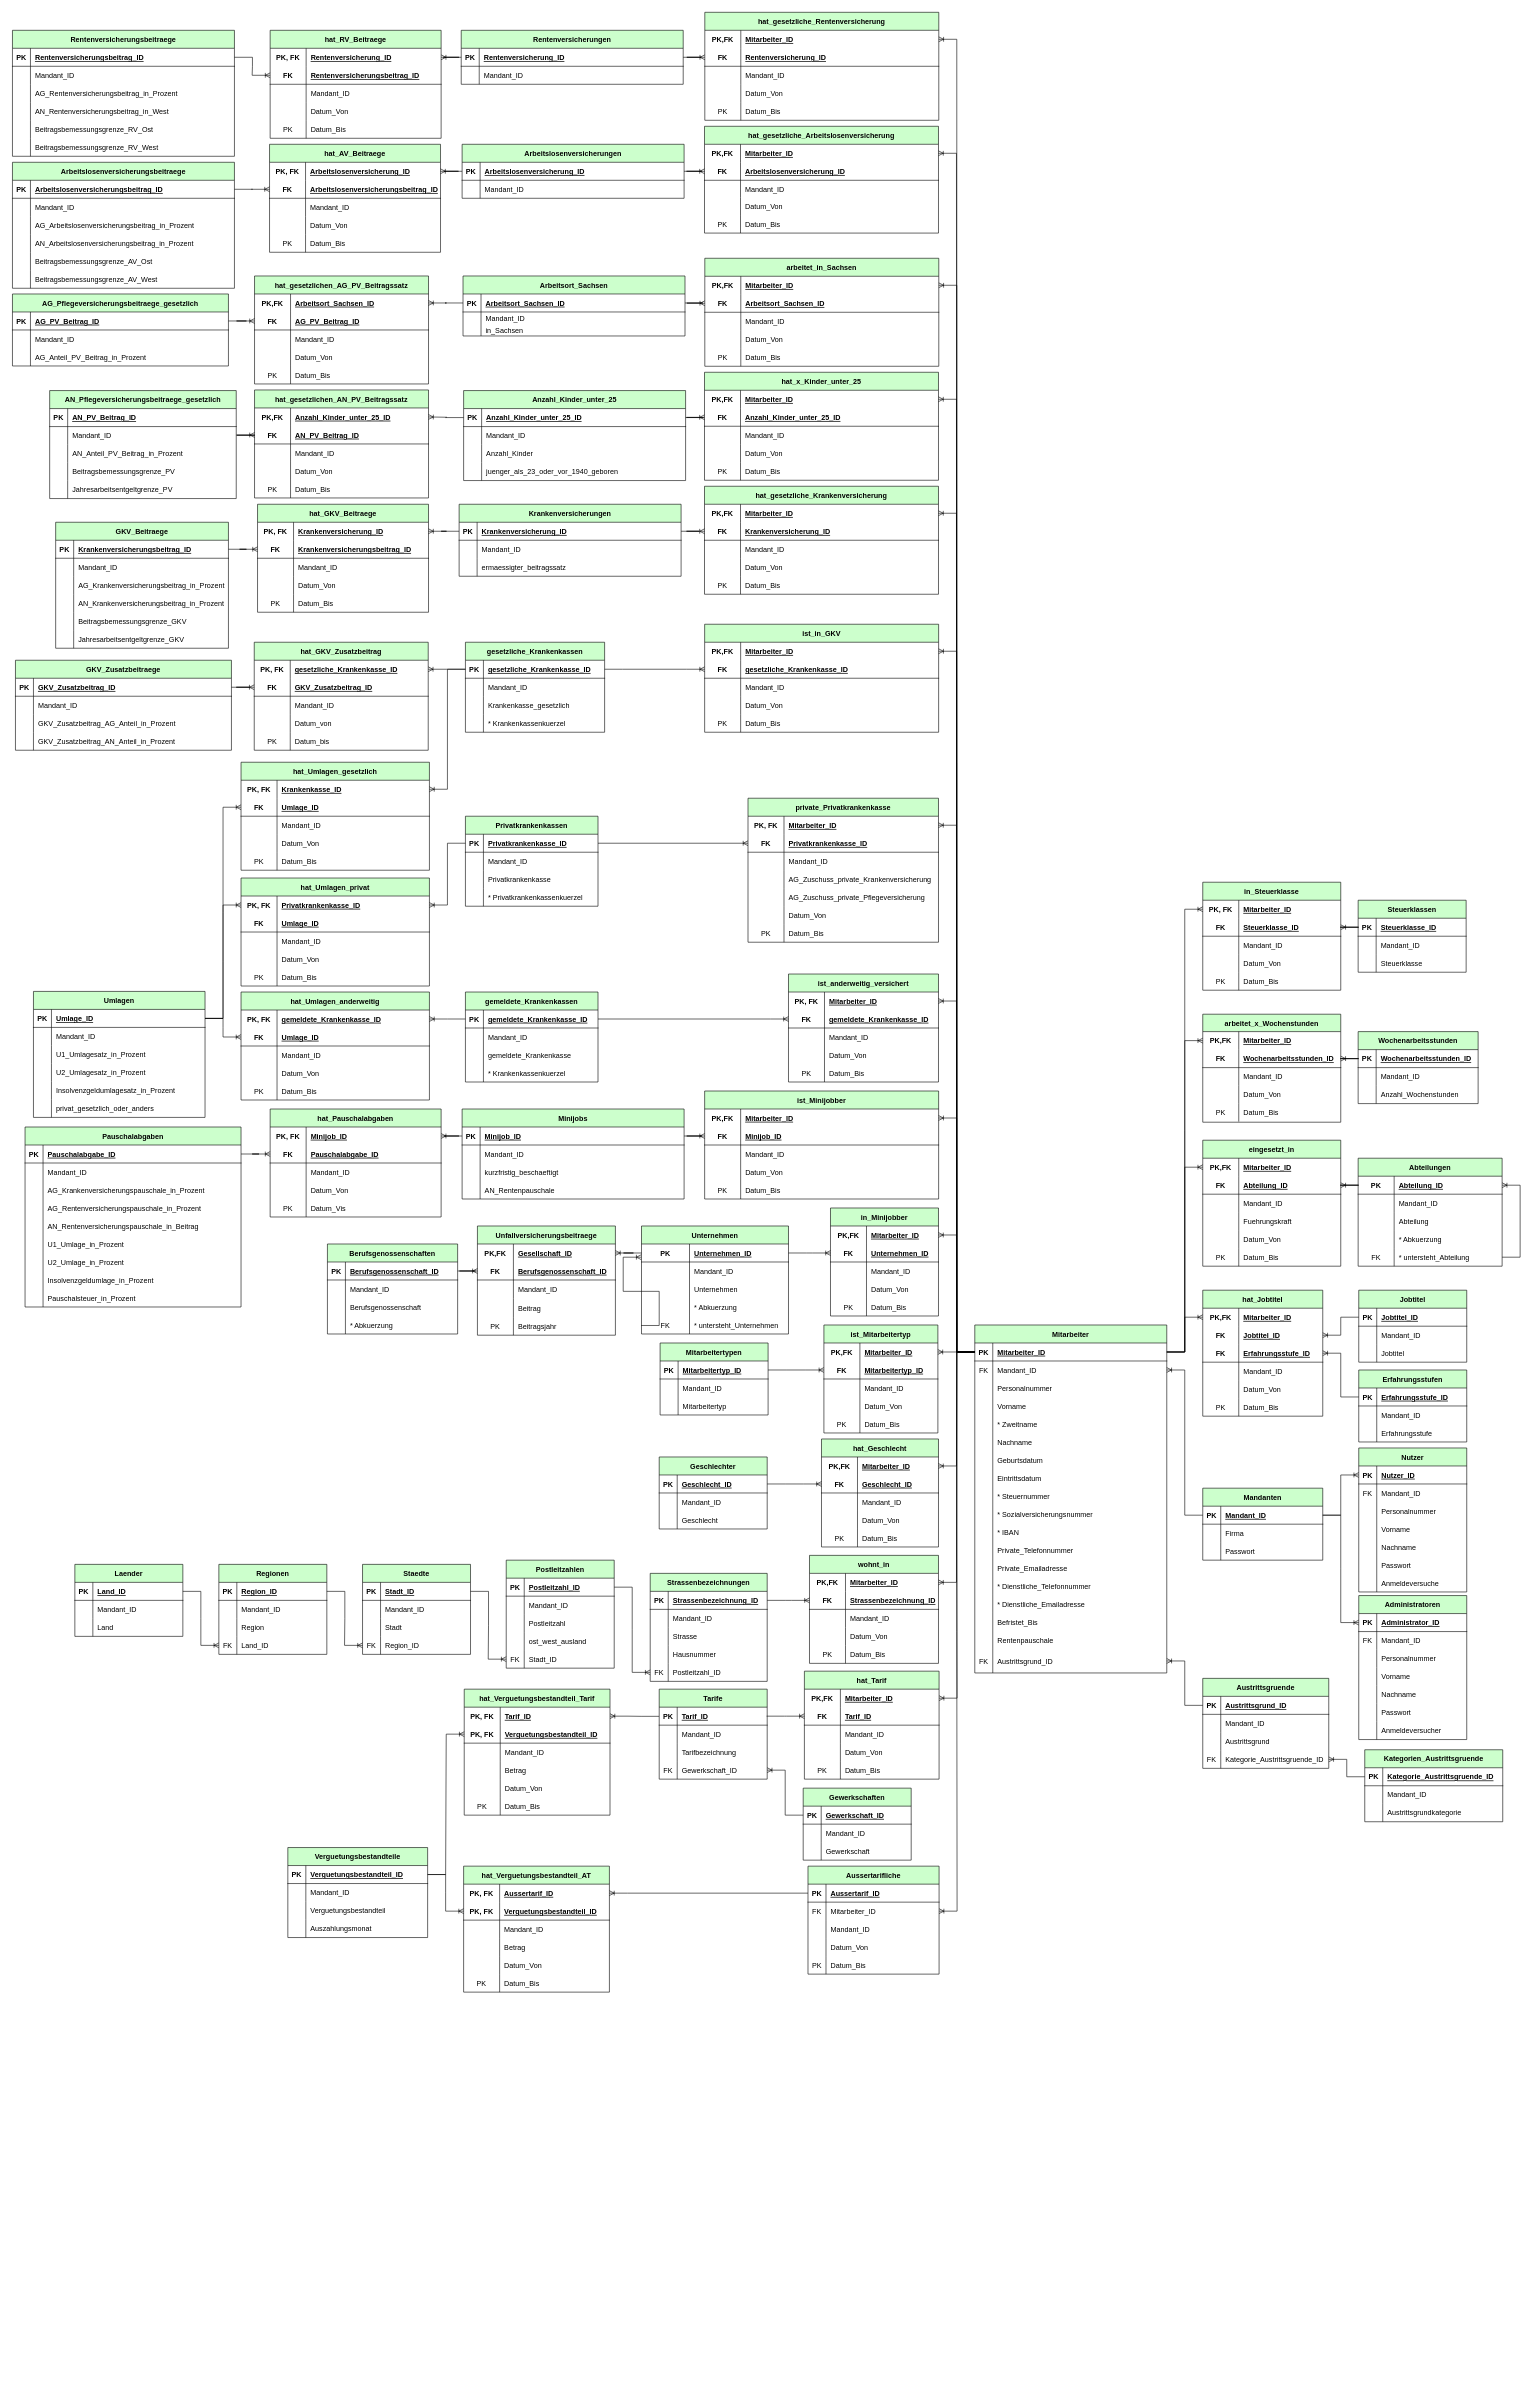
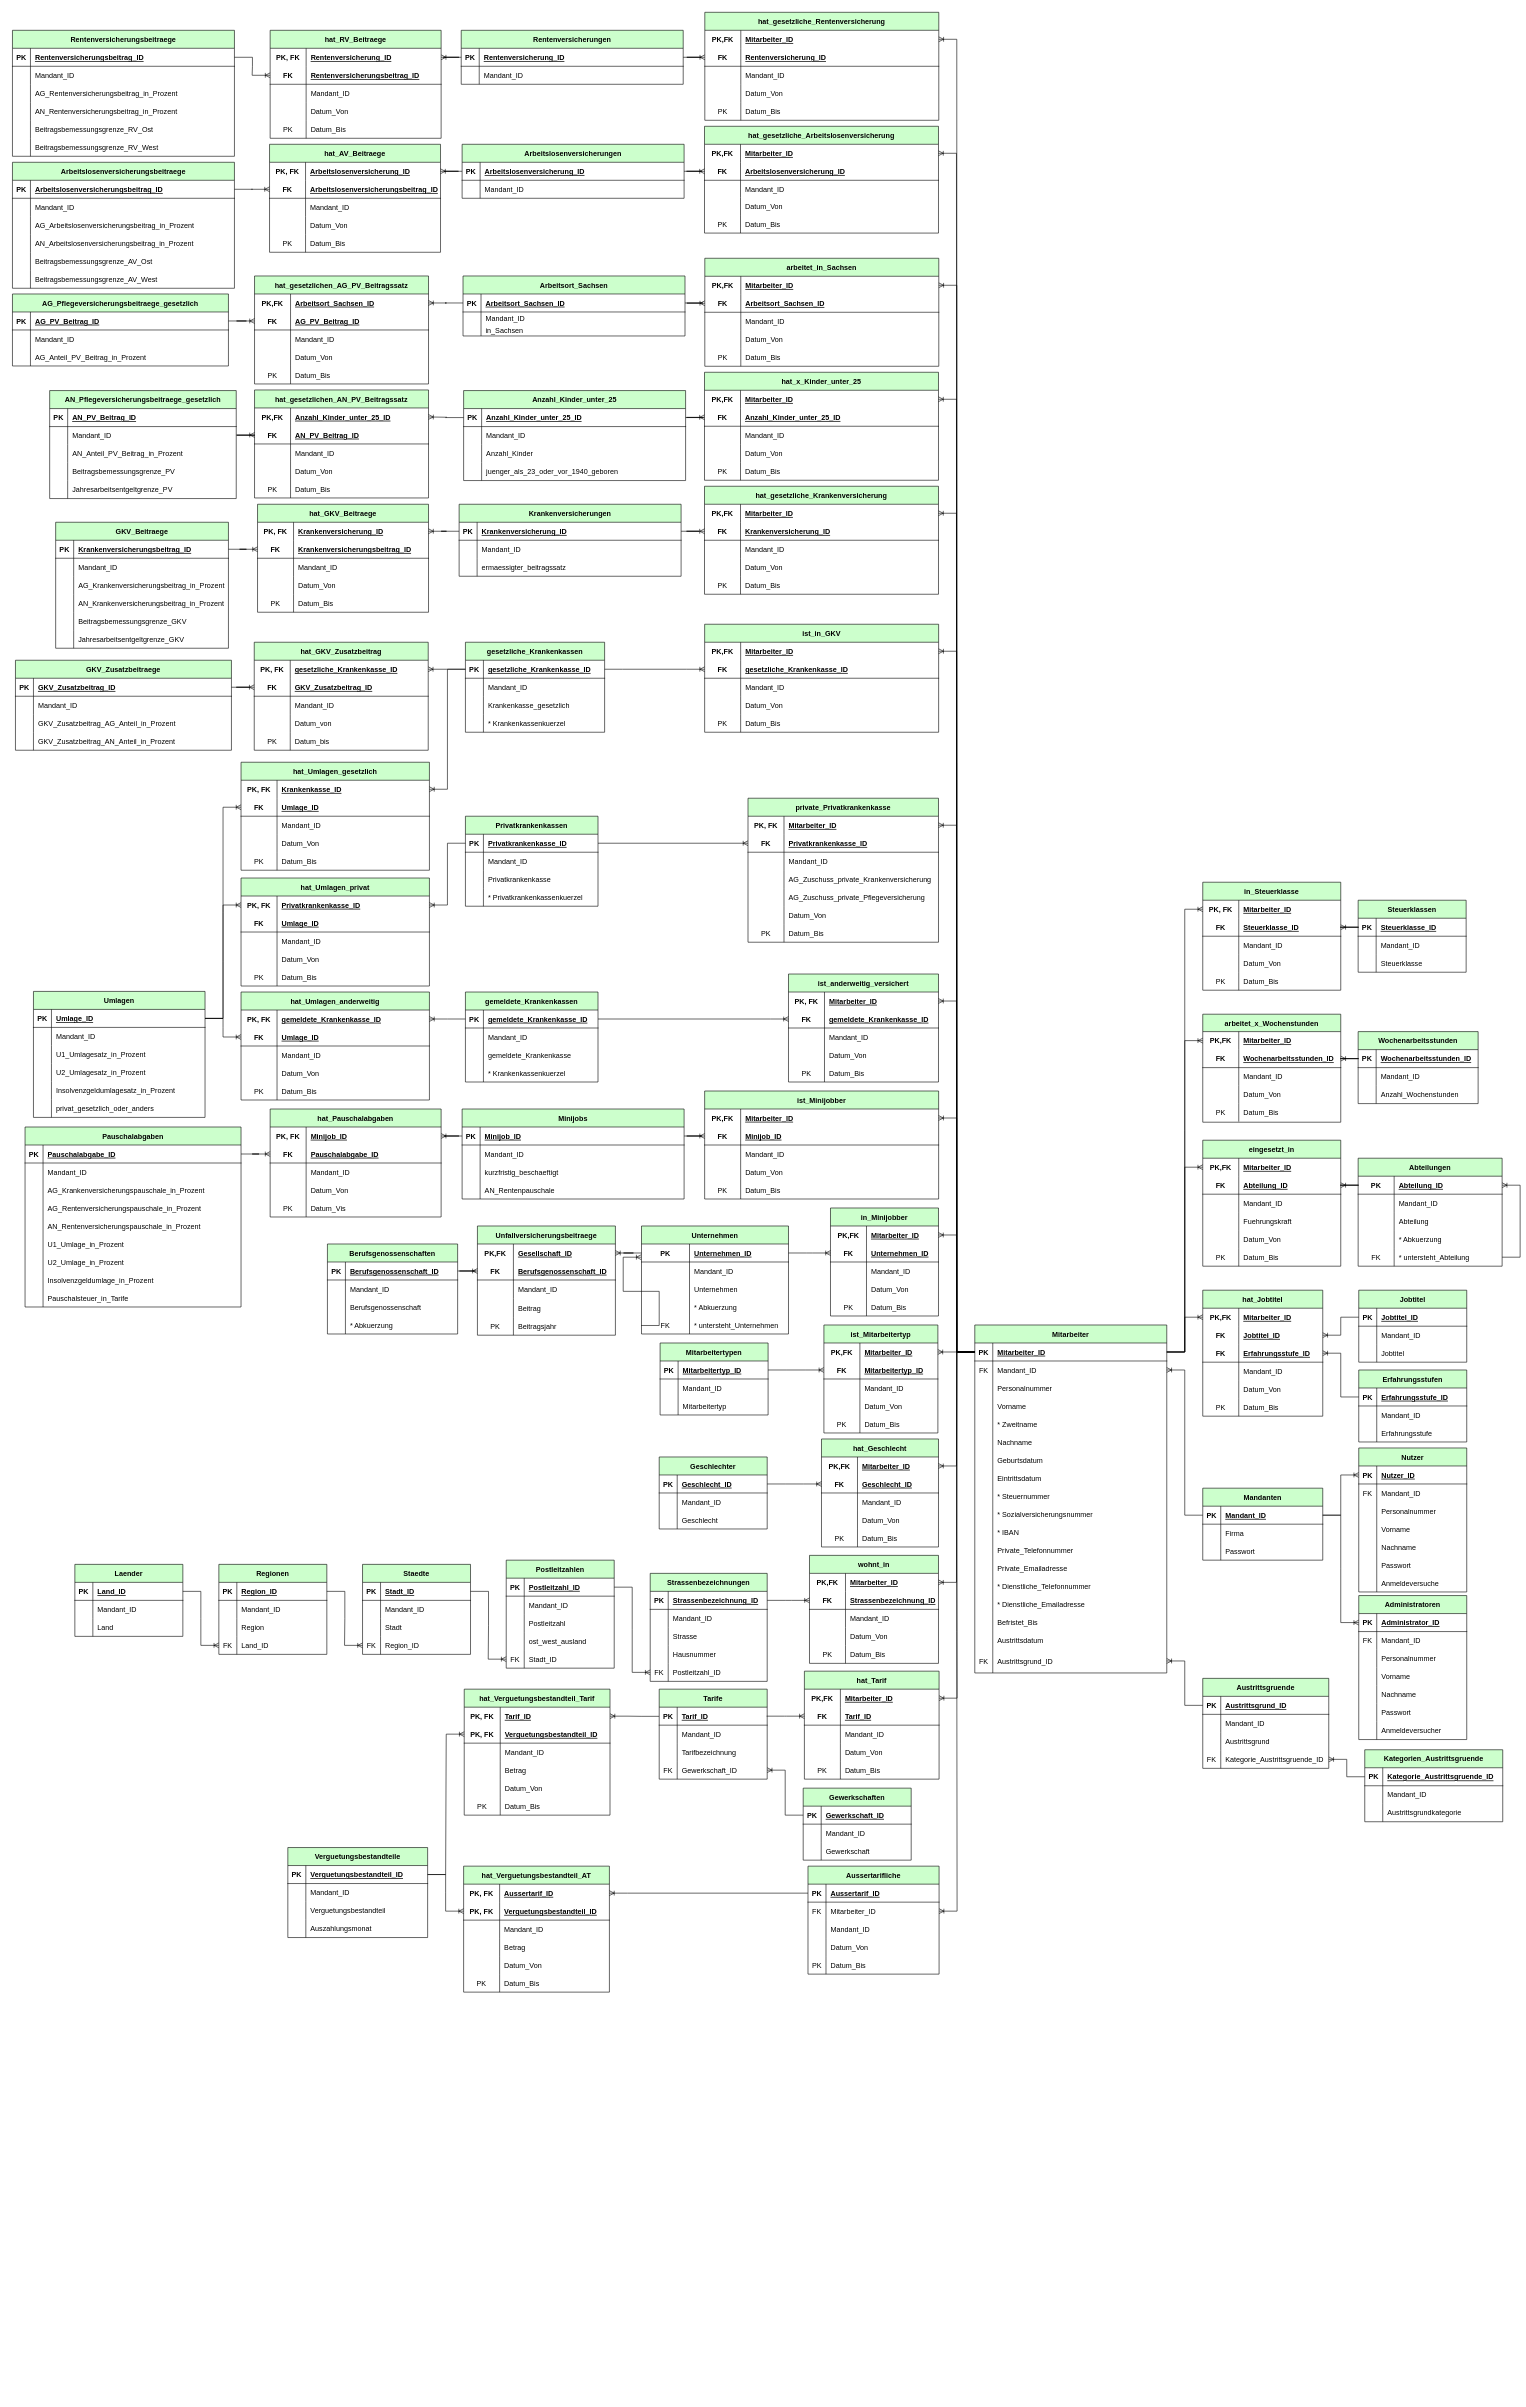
- <mxCell id="1129" value="AN_Rentenversicherungsbeitrag_in_West" style="shape=partialRectangle;connectable=0;fillColor=none;top=0;left=0;bottom=0;right=0;align=left;spacingLeft=6;overflow=hidden;" parent="1127" vertex="1"><mxGeometry x="30" width="340" height="30" as="geometry"><mxRectangle width="340" height="30" as="alternateBounds" /></mxGeometry></mxCell>
+ <mxCell id="1129" value="AN_Rentenversicherungsbeitrag_in_Prozent" style="shape=partialRectangle;connectable=0;fillColor=none;top=0;left=0;bottom=0;right=0;align=left;spacingLeft=6;overflow=hidden;" parent="1127" vertex="1"><mxGeometry x="30" width="340" height="30" as="geometry"><mxRectangle width="340" height="30" as="alternateBounds" /></mxGeometry></mxCell>
- <mxCell id="845" value="AN_Rentenversicherungspauschale_in_Beitrag" style="shape=partialRectangle;connectable=0;fillColor=none;top=0;left=0;bottom=0;right=0;align=left;spacingLeft=6;overflow=hidden;" parent="843" vertex="1"><mxGeometry x="30" width="330" height="30" as="geometry"><mxRectangle width="330" height="30" as="alternateBounds" /></mxGeometry></mxCell>
+ <mxCell id="845" value="AN_Rentenversicherungspauschale_in_Prozent" style="shape=partialRectangle;connectable=0;fillColor=none;top=0;left=0;bottom=0;right=0;align=left;spacingLeft=6;overflow=hidden;" parent="843" vertex="1"><mxGeometry x="30" width="330" height="30" as="geometry"><mxRectangle width="330" height="30" as="alternateBounds" /></mxGeometry></mxCell>
- <mxCell id="857" value="Pauschalsteuer_in_Prozent" style="shape=partialRectangle;connectable=0;fillColor=none;top=0;left=0;bottom=0;right=0;align=left;spacingLeft=6;overflow=hidden;" parent="855" vertex="1"><mxGeometry x="30" width="330" height="30" as="geometry"><mxRectangle width="330" height="30" as="alternateBounds" /></mxGeometry></mxCell>
+ <mxCell id="857" value="Pauschalsteuer_in_Tarife" style="shape=partialRectangle;connectable=0;fillColor=none;top=0;left=0;bottom=0;right=0;align=left;spacingLeft=6;overflow=hidden;" parent="855" vertex="1"><mxGeometry x="30" width="330" height="30" as="geometry"><mxRectangle width="330" height="30" as="alternateBounds" /></mxGeometry></mxCell>
- <mxCell id="693" value="Rentenpauschale" style="shape=partialRectangle;connectable=0;fillColor=none;top=0;left=0;bottom=0;right=0;align=left;spacingLeft=6;overflow=hidden;" parent="691" vertex="1"><mxGeometry x="30" width="290" height="30" as="geometry"><mxRectangle width="290" height="30" as="alternateBounds" /></mxGeometry></mxCell>
+ <mxCell id="693" value="Austrittsdatum" style="shape=partialRectangle;connectable=0;fillColor=none;top=0;left=0;bottom=0;right=0;align=left;spacingLeft=6;overflow=hidden;" parent="691" vertex="1"><mxGeometry x="30" width="290" height="30" as="geometry"><mxRectangle width="290" height="30" as="alternateBounds" /></mxGeometry></mxCell>
